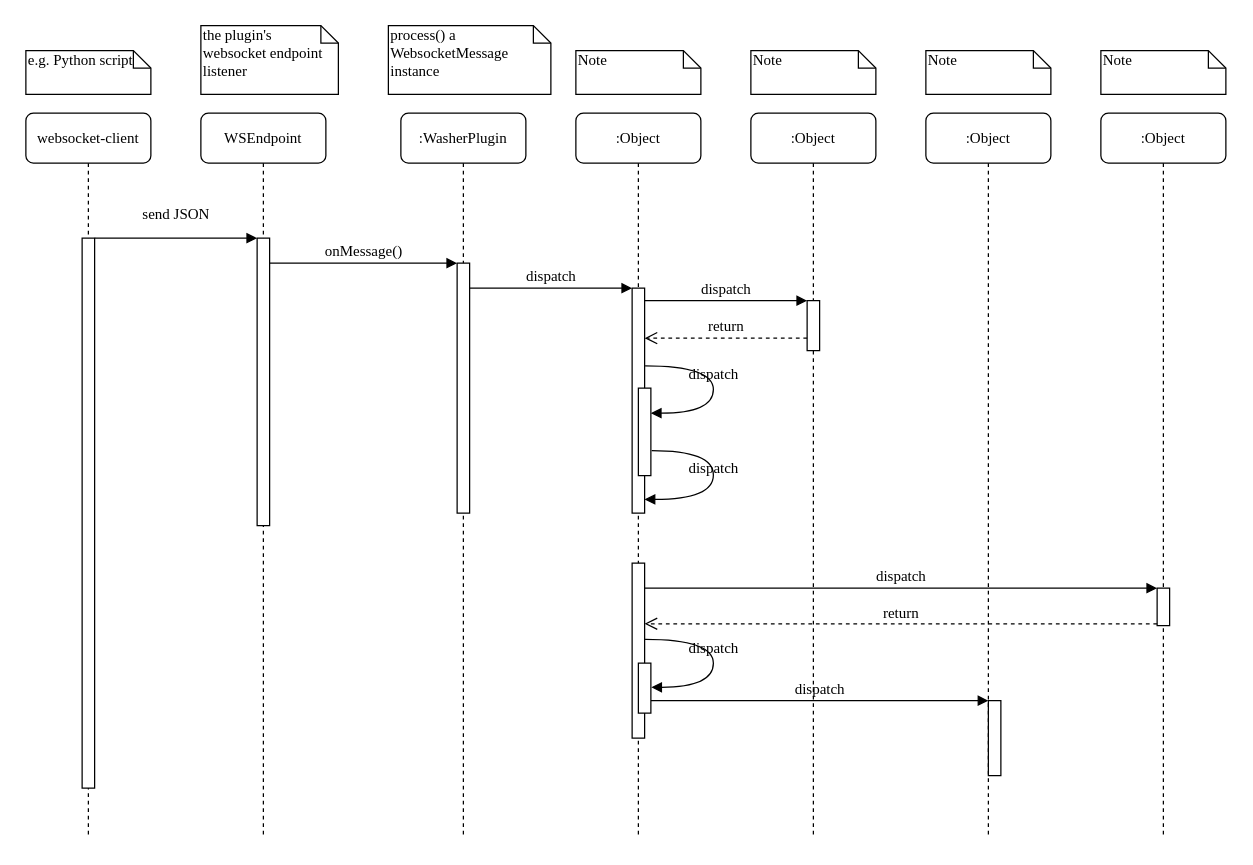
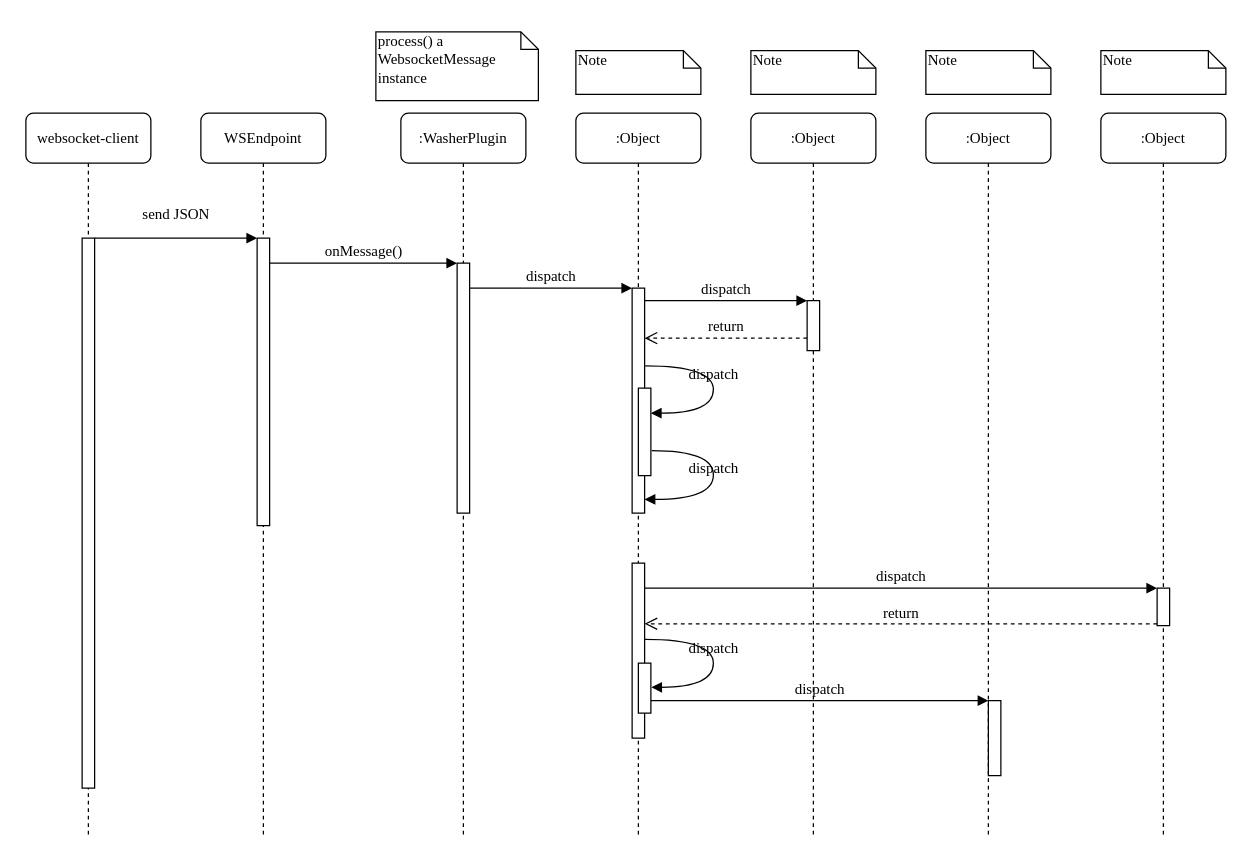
- <mxCell id="31" value="the plugin's websocket endpoint listener&lt;br&gt;" parent="1" vertex="1" style="shape=note;whiteSpace=wrap;html=1;size=14;verticalAlign=top;align=left;spacingTop=-6;rounded=0;shadow=0;comic=0;labelBackgroundColor=none;strokeColor=#000000;strokeWidth=1;fillColor=#FFFFFF;fontFamily=Verdana;fontSize=12;fontColor=#000000;"><mxGeometry as="geometry" height="55" width="110" y="20" x="160" /></mxCell>
- <mxCell id="32" value="process() a WebsocketMessage instance&lt;br&gt;" parent="1" vertex="1" style="shape=note;whiteSpace=wrap;html=1;size=14;verticalAlign=top;align=left;spacingTop=-6;rounded=0;shadow=0;comic=0;labelBackgroundColor=none;strokeColor=#000000;strokeWidth=1;fillColor=#FFFFFF;fontFamily=Verdana;fontSize=12;fontColor=#000000;"><mxGeometry as="geometry" height="55" width="130" y="20" x="310" /></mxCell>
+ <mxCell id="32" value="process() a WebsocketMessage instance&lt;br&gt;" parent="1" vertex="1" style="shape=note;whiteSpace=wrap;html=1;size=14;verticalAlign=top;align=left;spacingTop=-6;rounded=0;shadow=0;comic=0;labelBackgroundColor=none;strokeColor=#000000;strokeWidth=1;fillColor=#FFFFFF;fontFamily=Verdana;fontSize=12;fontColor=#000000;"><mxGeometry x="300" y="25" as="geometry" height="55" width="130" /></mxCell>
- <mxCell id="30" value="e.g. Python script&lt;br&gt;" parent="1" vertex="1" style="shape=note;whiteSpace=wrap;html=1;size=14;verticalAlign=top;align=left;spacingTop=-6;rounded=0;shadow=0;comic=0;labelBackgroundColor=none;strokeColor=#000000;strokeWidth=1;fillColor=#FFFFFF;fontFamily=Verdana;fontSize=12;fontColor=#000000;"><mxGeometry as="geometry" height="35" width="100" y="40" x="20" /></mxCell>
